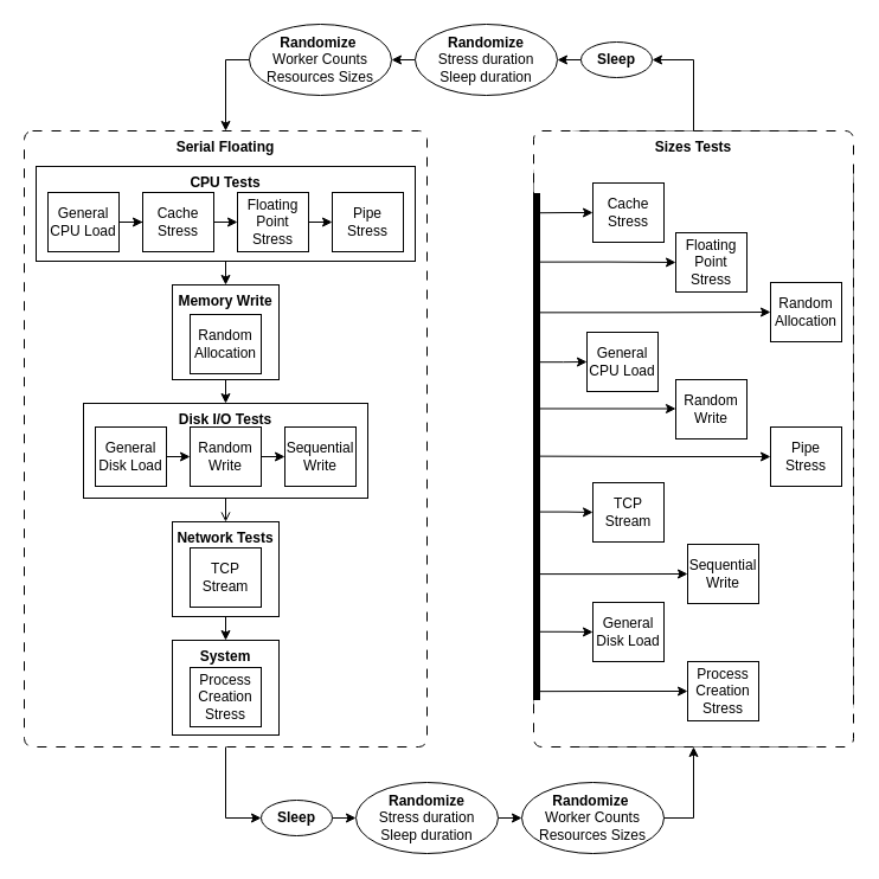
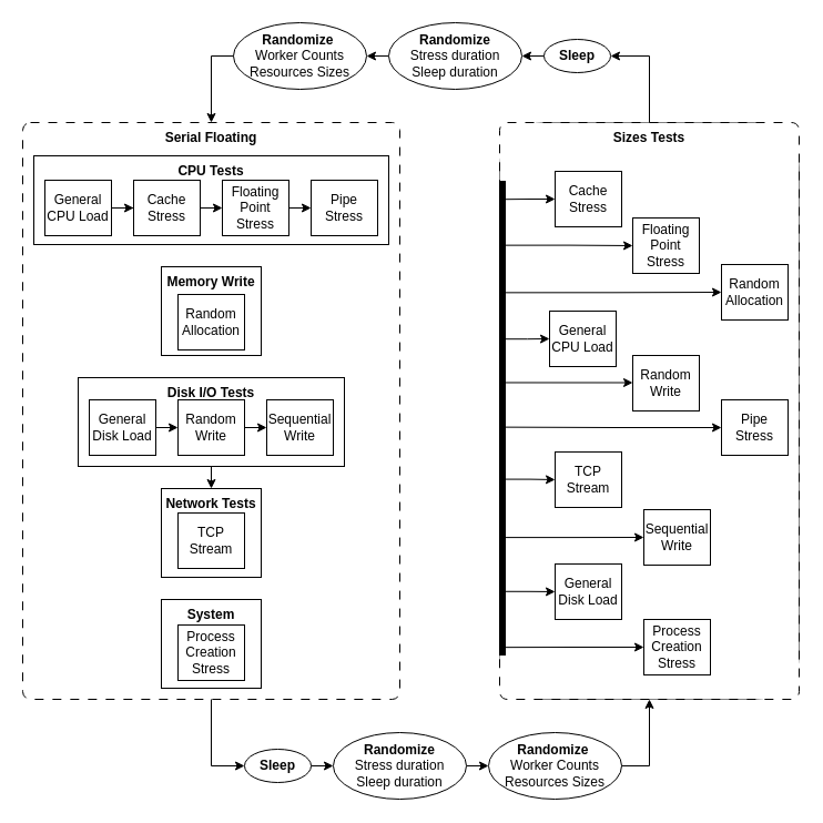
- <mxCell id="16" style="edgeStyle=orthogonalEdgeStyle;rounded=0;orthogonalLoop=1;jettySize=auto;html=1;exitX=0.5;exitY=1;exitDx=0;exitDy=0;entryX=0.5;entryY=0;entryDx=0;entryDy=0;" edge="1" parent="9" source="17" target="32"><mxGeometry relative="1" as="geometry" /></mxCell>
- <mxCell id="31" style="edgeStyle=orthogonalEdgeStyle;rounded=0;orthogonalLoop=1;jettySize=auto;html=1;exitX=0.5;exitY=1;exitDx=0;exitDy=0;entryX=0.5;entryY=0;entryDx=0;entryDy=0;" edge="1" parent="9" source="32" target="15"><mxGeometry relative="1" as="geometry" /></mxCell>
- <mxCell id="14" style="edgeStyle=orthogonalEdgeStyle;rounded=0;orthogonalLoop=1;jettySize=auto;html=1;exitX=0.5;exitY=1;exitDx=0;exitDy=0;entryX=0.5;entryY=0;entryDx=0;entryDy=0;endArrow=open;" edge="1" parent="9" source="15" target="13"><mxGeometry relative="1" as="geometry" /></mxCell>
+ <mxCell id="14" style="edgeStyle=orthogonalEdgeStyle;rounded=0;orthogonalLoop=1;jettySize=auto;html=1;exitX=0.5;exitY=1;exitDx=0;exitDy=0;entryX=0.5;entryY=0;entryDx=0;entryDy=0;" edge="1" parent="9" source="15" target="13"><mxGeometry relative="1" as="geometry" /></mxCell>
- <mxCell id="12" style="edgeStyle=orthogonalEdgeStyle;rounded=0;orthogonalLoop=1;jettySize=auto;html=1;exitX=0.5;exitY=1;exitDx=0;exitDy=0;entryX=0.5;entryY=0;entryDx=0;entryDy=0;" edge="1" parent="9" source="13" target="11"><mxGeometry relative="1" as="geometry" /></mxCell>
